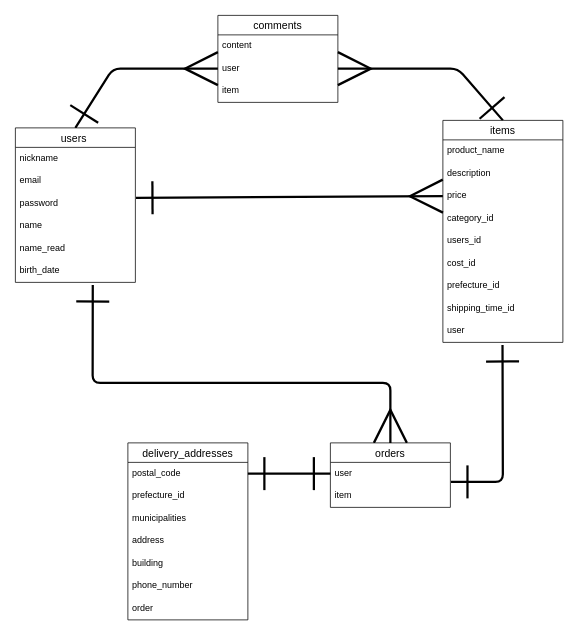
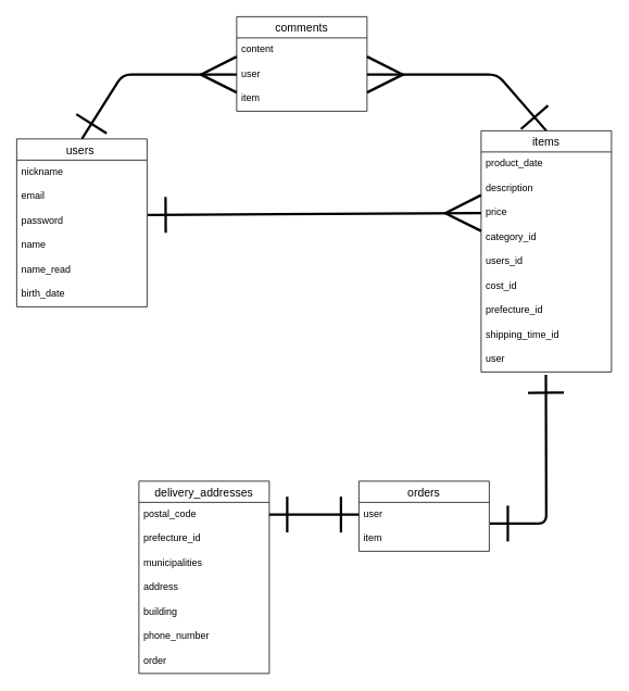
- <mxCell id="13" value="product_name" style="text;strokeColor=none;fillColor=none;spacingLeft=4;spacingRight=4;overflow=hidden;rotatable=0;points=[[0,0.5],[1,0.5]];portConstraint=eastwest;fontSize=12;" parent="12" vertex="1"><mxGeometry y="26" width="160" height="30" as="geometry" /></mxCell>
+ <mxCell id="13" value="product_date" style="text;strokeColor=none;fillColor=none;spacingLeft=4;spacingRight=4;overflow=hidden;rotatable=0;points=[[0,0.5],[1,0.5]];portConstraint=eastwest;fontSize=12;" parent="12" vertex="1"><mxGeometry y="26" width="160" height="30" as="geometry" /></mxCell>
- <mxCell id="3" style="edgeStyle=none;html=1;exitX=0.645;exitY=1.117;exitDx=0;exitDy=0;startArrow=ERone;startFill=0;endArrow=ERmany;endFill=0;startSize=40;endSize=40;strokeWidth=3;exitPerimeter=0;entryX=0.5;entryY=0;entryDx=0;entryDy=0;" parent="1" source="10" target="26" edge="1"><mxGeometry relative="1" as="geometry"><mxPoint x="230" y="450" as="targetPoint" /><Array as="points"><mxPoint x="123" y="510" /><mxPoint x="520" y="510" /></Array></mxGeometry></mxCell>
